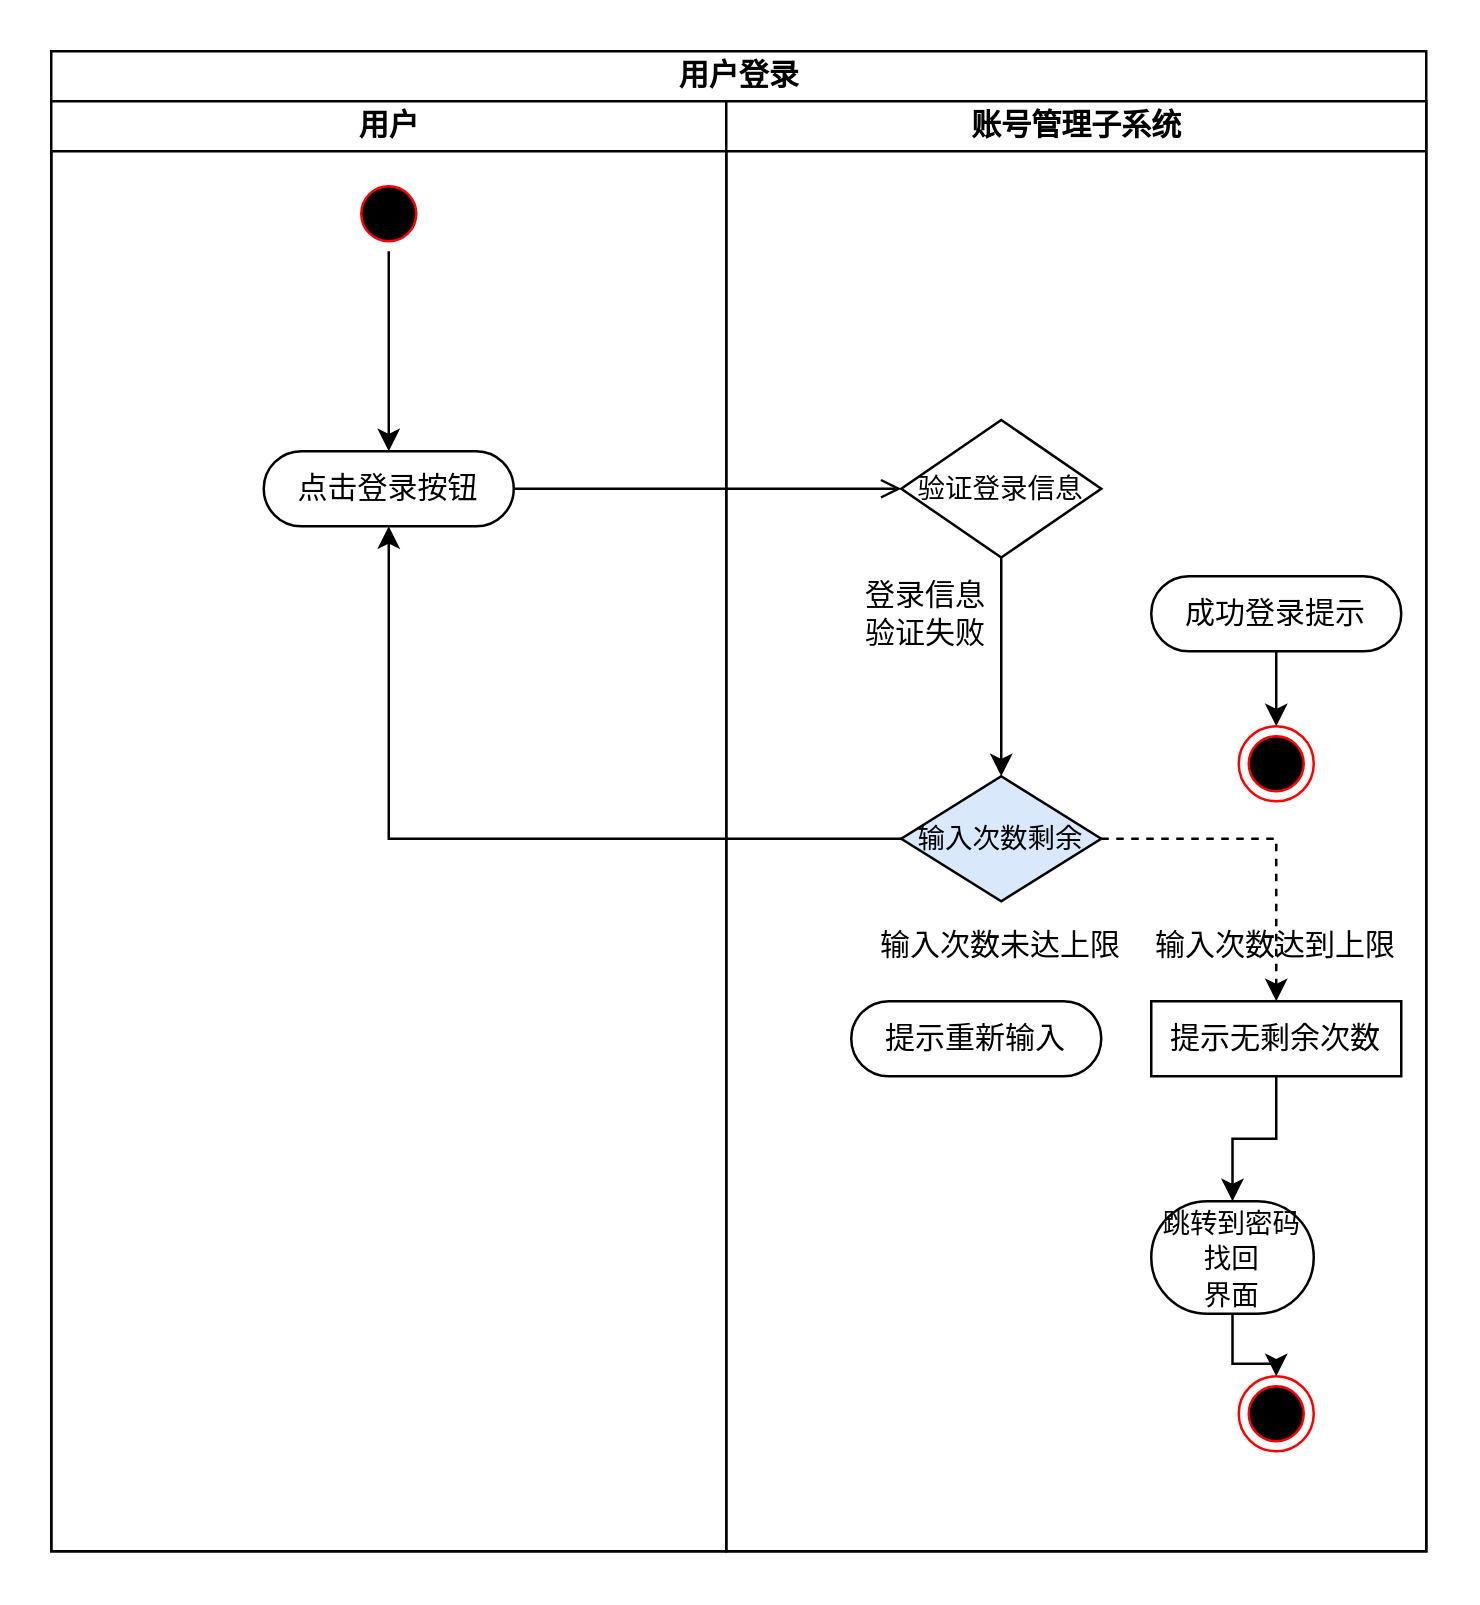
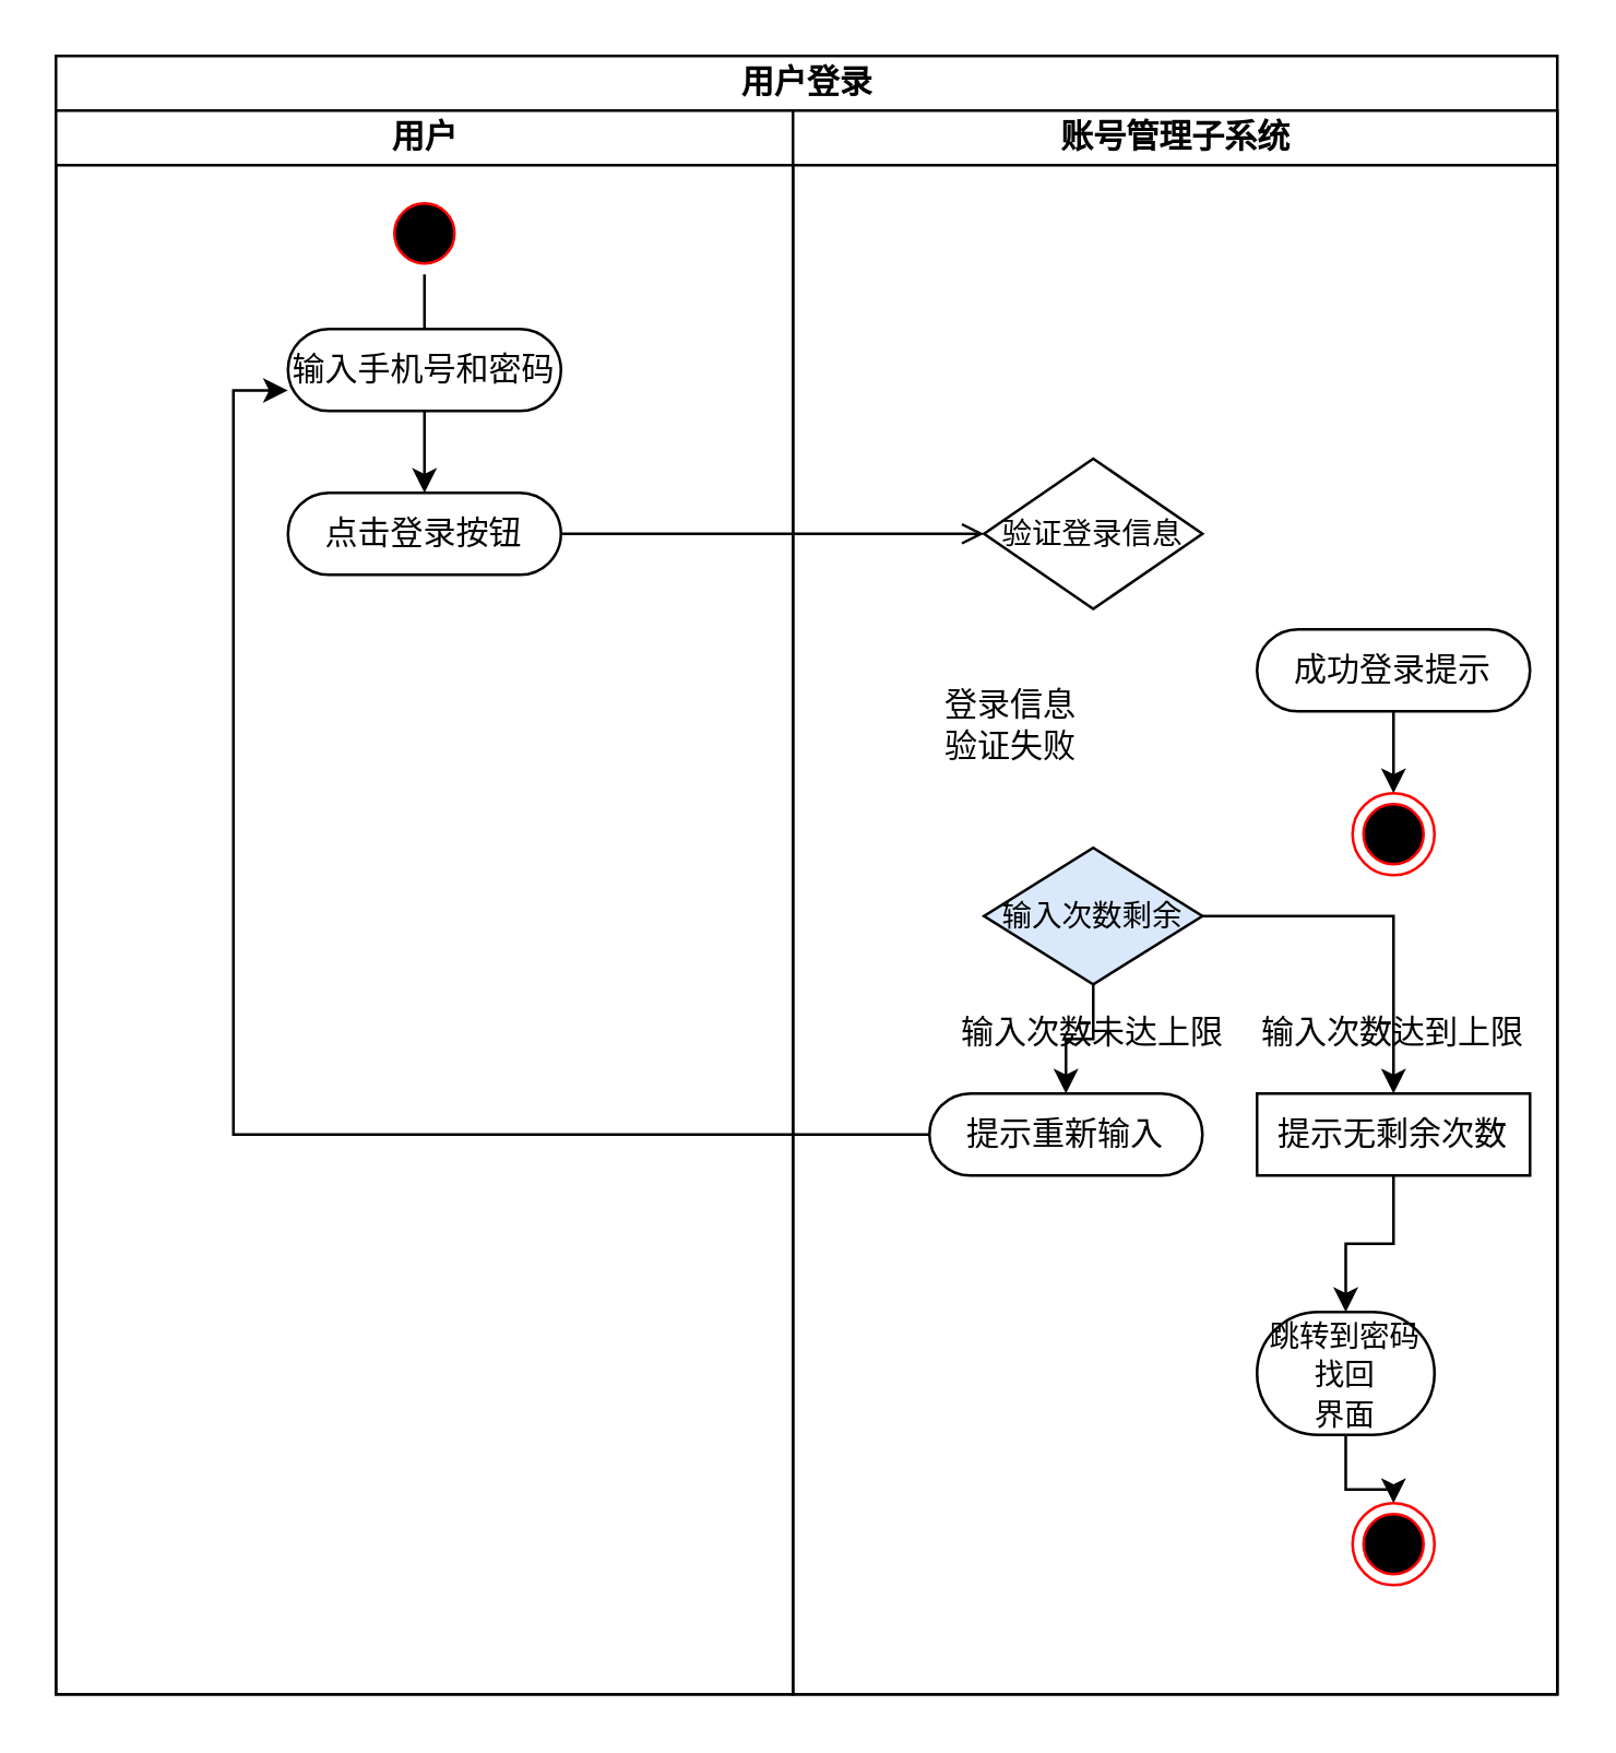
+ <mxCell id="7" value="输入手机号和密码" style="rounded=1;whiteSpace=wrap;html=1;shadow=0;comic=0;labelBackgroundColor=none;strokeWidth=1;fontFamily=Verdana;fontSize=12;align=center;arcSize=50;" vertex="1" parent="3"><mxGeometry x="85" y="80" width="100" height="30" as="geometry" /></mxCell>
- <mxCell id="17" value="登录信息验证失败" style="text;html=1;strokeColor=none;fillColor=none;align=center;verticalAlign=middle;whiteSpace=wrap;rounded=0;" vertex="1" parent="8"><mxGeometry x="50" y="190" width="60" height="30" as="geometry" /></mxCell>
+ <mxCell id="17" value="登录信息验证失败" style="text;html=1;strokeColor=none;fillColor=none;align=center;verticalAlign=middle;whiteSpace=wrap;rounded=0;" vertex="1" parent="8"><mxGeometry x="50" y="210" width="60" height="30" as="geometry" /></mxCell>
- <mxCell id="9" style="edgeStyle=orthogonalEdgeStyle;rounded=0;orthogonalLoop=1;jettySize=auto;html=1;entryX=0.5;entryY=0;entryDx=0;entryDy=0;" edge="1" parent="8" source="10" target="15"><mxGeometry relative="1" as="geometry" /></mxCell>
- <mxCell id="13" style="edgeStyle=orthogonalEdgeStyle;rounded=0;orthogonalLoop=1;jettySize=auto;html=1;" edge="1" parent="8" source="15" target="6"><mxGeometry relative="1" as="geometry" /></mxCell>
+ <mxCell id="13" style="edgeStyle=orthogonalEdgeStyle;rounded=0;orthogonalLoop=1;jettySize=auto;html=1;" edge="1" parent="8" source="15" target="16"><mxGeometry relative="1" as="geometry" /></mxCell>
- <mxCell id="14" style="edgeStyle=orthogonalEdgeStyle;rounded=0;orthogonalLoop=1;jettySize=auto;html=1;dashed=1;" edge="1" parent="8" source="15" target="19"><mxGeometry relative="1" as="geometry" /></mxCell>
+ <mxCell id="14" style="edgeStyle=orthogonalEdgeStyle;rounded=0;orthogonalLoop=1;jettySize=auto;html=1;" edge="1" parent="8" source="15" target="19"><mxGeometry relative="1" as="geometry" /></mxCell>
+ <mxCell id="27" style="edgeStyle=orthogonalEdgeStyle;rounded=0;orthogonalLoop=1;jettySize=auto;html=1;entryX=0;entryY=0.75;entryDx=0;entryDy=0;" edge="1" parent="2" source="16" target="7"><mxGeometry relative="1" as="geometry" /></mxCell>
